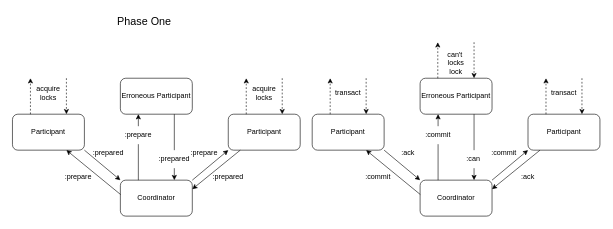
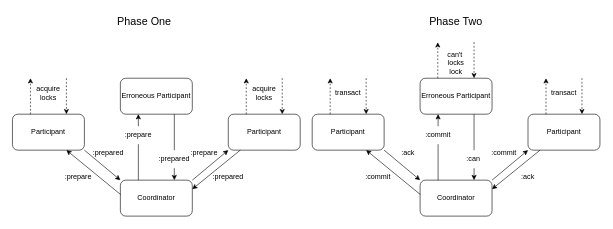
+ <mxCell id="50" value="&lt;font style=&quot;font-size: 18px;&quot;&gt;Phase Two&lt;/font&gt;" style="text;html=1;align=center;verticalAlign=middle;whiteSpace=wrap;rounded=0;" vertex="1" parent="1"><mxGeometry x="700" y="20" width="120" height="30" as="geometry" /></mxCell>
